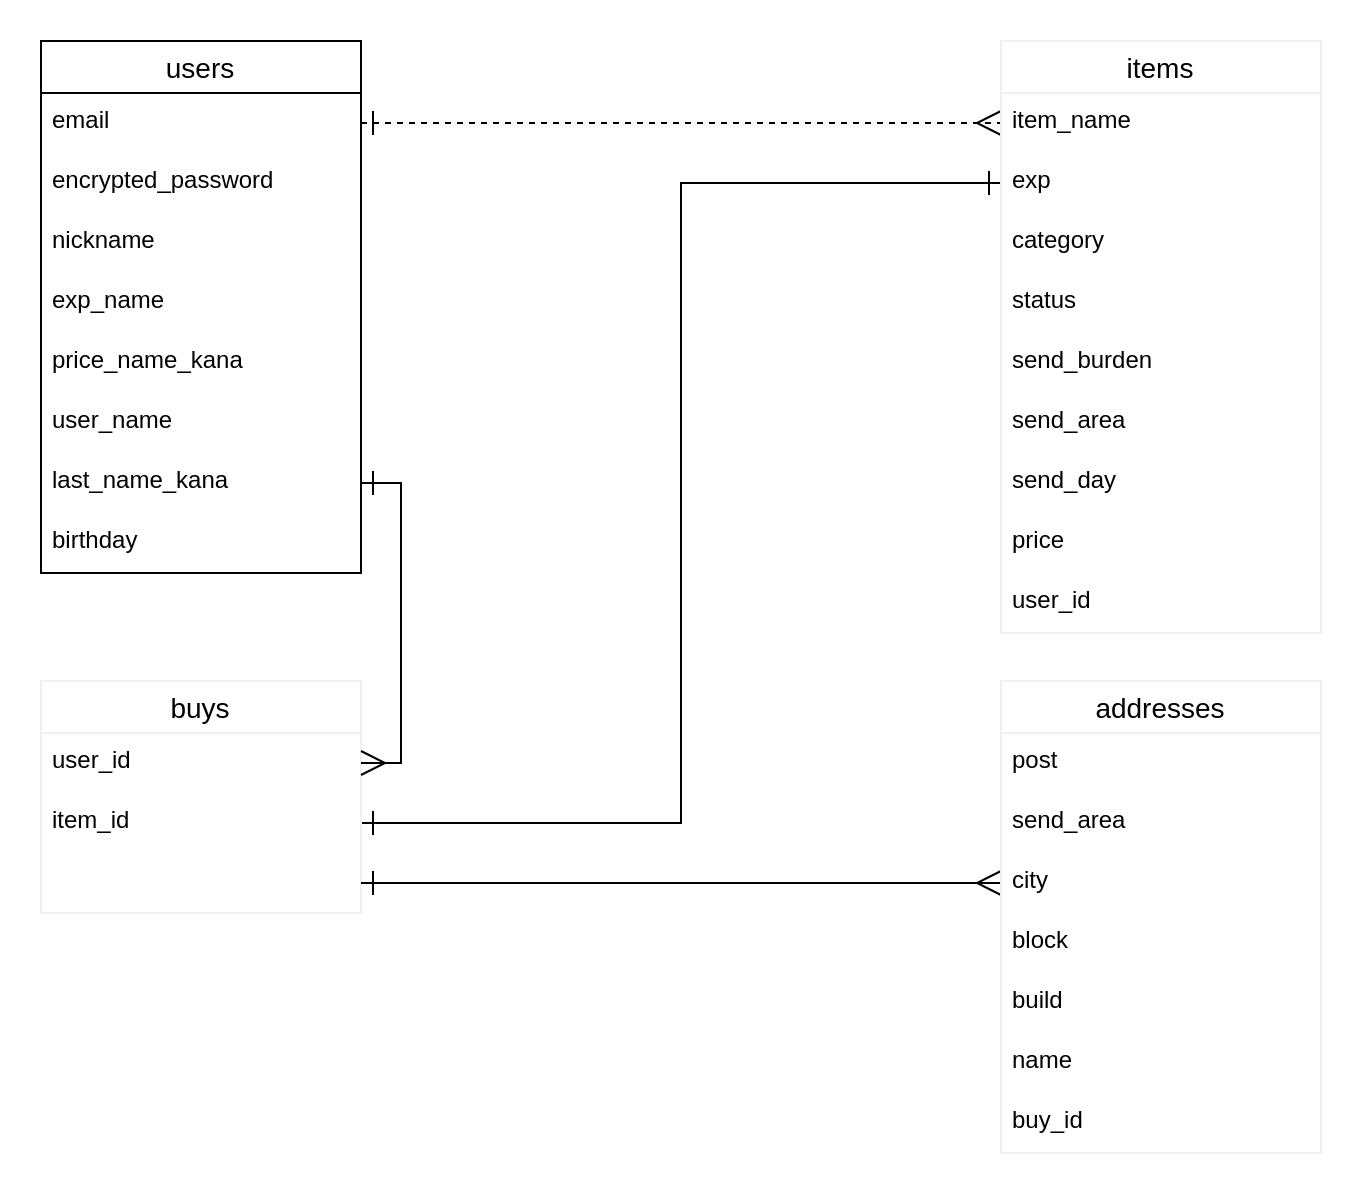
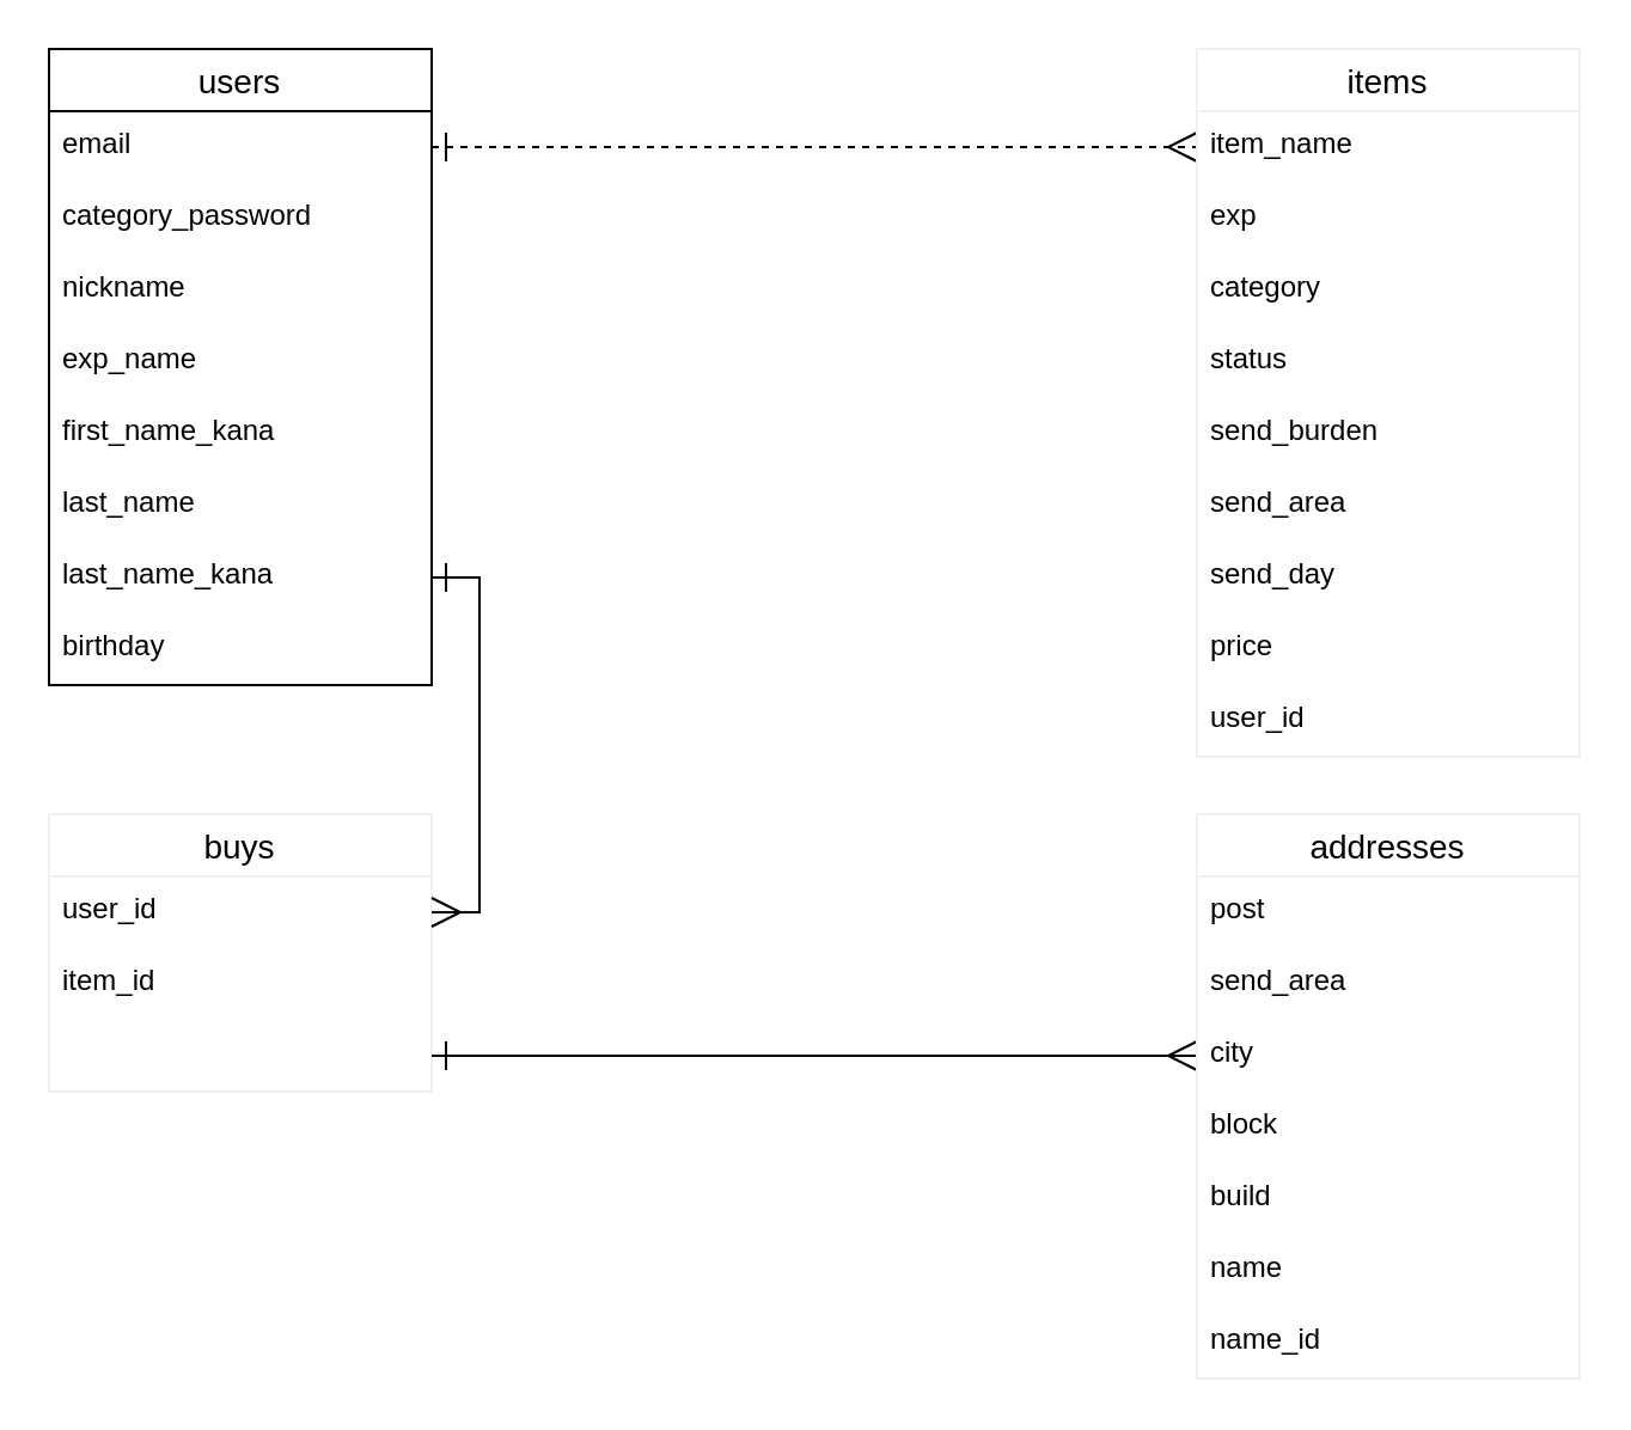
- <mxCell id="4" value="encrypted_password" style="text;strokeColor=none;fillColor=none;spacingLeft=4;spacingRight=4;overflow=hidden;rotatable=0;points=[[0,0.5],[1,0.5]];portConstraint=eastwest;fontSize=12;" parent="2" vertex="1"><mxGeometry y="56" width="160" height="30" as="geometry" /></mxCell>
+ <mxCell id="4" value="category_password" style="text;strokeColor=none;fillColor=none;spacingLeft=4;spacingRight=4;overflow=hidden;rotatable=0;points=[[0,0.5],[1,0.5]];portConstraint=eastwest;fontSize=12;" parent="2" vertex="1"><mxGeometry y="56" width="160" height="30" as="geometry" /></mxCell>
- <mxCell id="7" value="price_name_kana" style="align=left;verticalAlign=top;fillColor=none;strokeColor=none;spacingLeft=4;spacingRight=4;" vertex="1" parent="2"><mxGeometry y="146" width="160" height="30" as="geometry" /></mxCell>
+ <mxCell id="7" value="first_name_kana" style="align=left;verticalAlign=top;fillColor=none;strokeColor=none;spacingLeft=4;spacingRight=4;" vertex="1" parent="2"><mxGeometry y="146" width="160" height="30" as="geometry" /></mxCell>
- <mxCell id="8" value="user_name" style="align=left;verticalAlign=top;fillColor=none;strokeColor=none;spacingLeft=4;spacingRight=4;" vertex="1" parent="2"><mxGeometry y="176" width="160" height="30" as="geometry" /></mxCell>
+ <mxCell id="8" value="last_name" style="align=left;verticalAlign=top;fillColor=none;strokeColor=none;spacingLeft=4;spacingRight=4;" vertex="1" parent="2"><mxGeometry y="176" width="160" height="30" as="geometry" /></mxCell>
- <mxCell id="12" style="edgeStyle=orthogonalEdgeStyle;rounded=0;jumpSize=6;orthogonalLoop=1;jettySize=auto;html=1;exitX=1;exitY=0.5;exitDx=0;exitDy=0;entryX=0;entryY=0.5;entryDx=0;entryDy=0;startArrow=ERone;startFill=0;startSize=10;endArrow=ERone;endFill=0;endSize=10;strokeWidth=1;fontSize=12;" parent="1" source="25" target="15" edge="1"><mxGeometry relative="1" as="geometry" /></mxCell>
- <mxCell id="36" value="buy_id" style="align=left;fillColor=none;strokeColor=none;verticalAlign=top;spacingLeft=4;spacingRight=4;" vertex="1" parent="29"><mxGeometry y="206" width="160" height="30" as="geometry" /></mxCell>
+ <mxCell id="36" value="name_id" style="align=left;fillColor=none;strokeColor=none;verticalAlign=top;spacingLeft=4;spacingRight=4;" vertex="1" parent="29"><mxGeometry y="206" width="160" height="30" as="geometry" /></mxCell>
